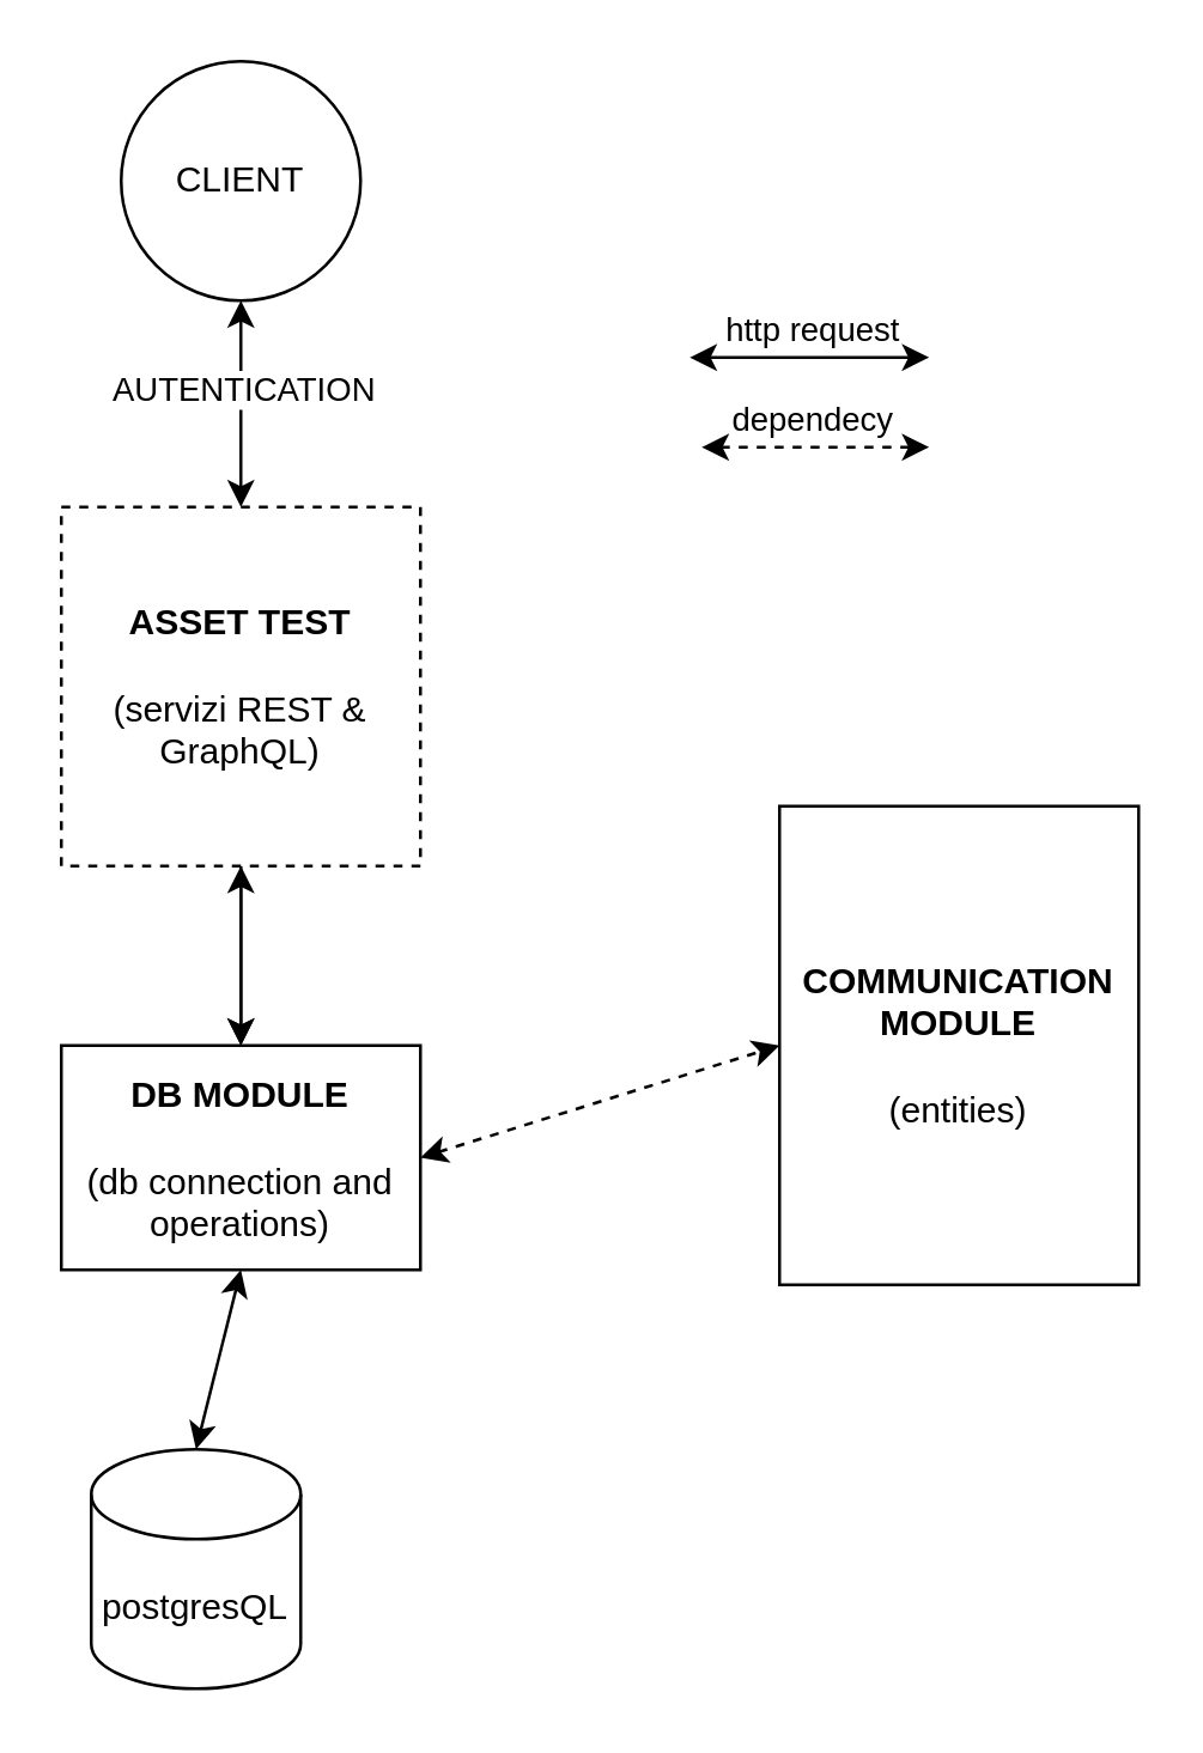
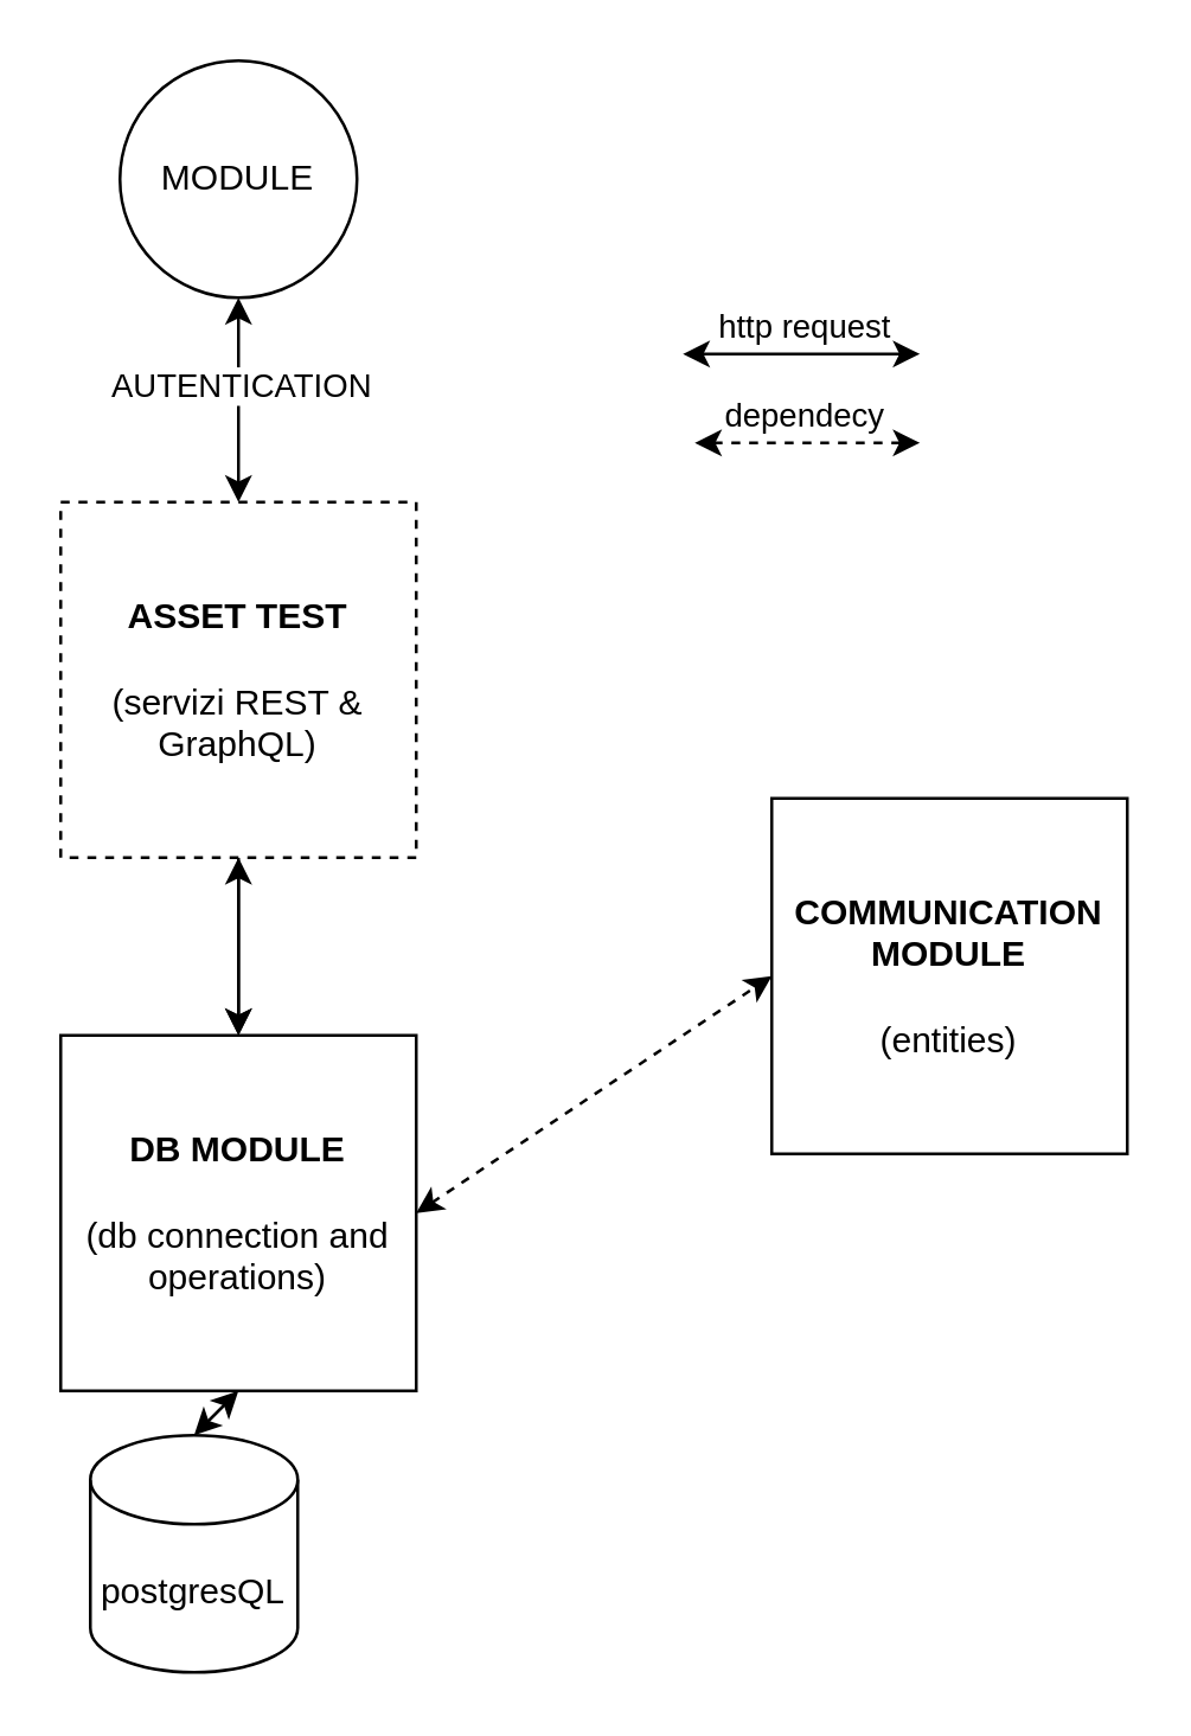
- <mxCell id="9" value="CLIENT" style="ellipse;whiteSpace=wrap;html=1;aspect=fixed;" vertex="1" parent="1"><mxGeometry x="40" y="20" width="80" height="80" as="geometry" /></mxCell>
+ <mxCell id="9" value="MODULE" style="ellipse;whiteSpace=wrap;html=1;aspect=fixed;" vertex="1" parent="1"><mxGeometry x="40" y="20" width="80" height="80" as="geometry" /></mxCell>
- <mxCell id="2" value="&lt;font style=&quot;font-size: 12px&quot;&gt;&lt;b&gt;COMMUNICATION MODULE&lt;/b&gt;&lt;br&gt;&lt;br&gt;(entities)&lt;br&gt;&lt;/font&gt;" style="whiteSpace=wrap;html=1;aspect=fixed;" vertex="1" parent="1"><mxGeometry x="260" y="269" width="120" height="160" as="geometry" /></mxCell>
+ <mxCell id="2" value="&lt;font style=&quot;font-size: 12px&quot;&gt;&lt;b&gt;COMMUNICATION MODULE&lt;/b&gt;&lt;br&gt;&lt;br&gt;(entities)&lt;br&gt;&lt;/font&gt;" style="whiteSpace=wrap;html=1;aspect=fixed;" vertex="1" parent="1"><mxGeometry x="260" y="269" width="120" height="120" as="geometry" /></mxCell>
- <mxCell id="5" value="&lt;b&gt;DB MODULE&lt;br&gt;&lt;/b&gt;&lt;br&gt;(db connection and operations)" style="whiteSpace=wrap;html=1;aspect=fixed;" vertex="1" parent="1"><mxGeometry x="20" y="349" width="120" height="75" as="geometry" /></mxCell>
+ <mxCell id="5" value="&lt;b&gt;DB MODULE&lt;br&gt;&lt;/b&gt;&lt;br&gt;(db connection and operations)" style="whiteSpace=wrap;html=1;aspect=fixed;" vertex="1" parent="1"><mxGeometry x="20" y="349" width="120" height="120" as="geometry" /></mxCell>
